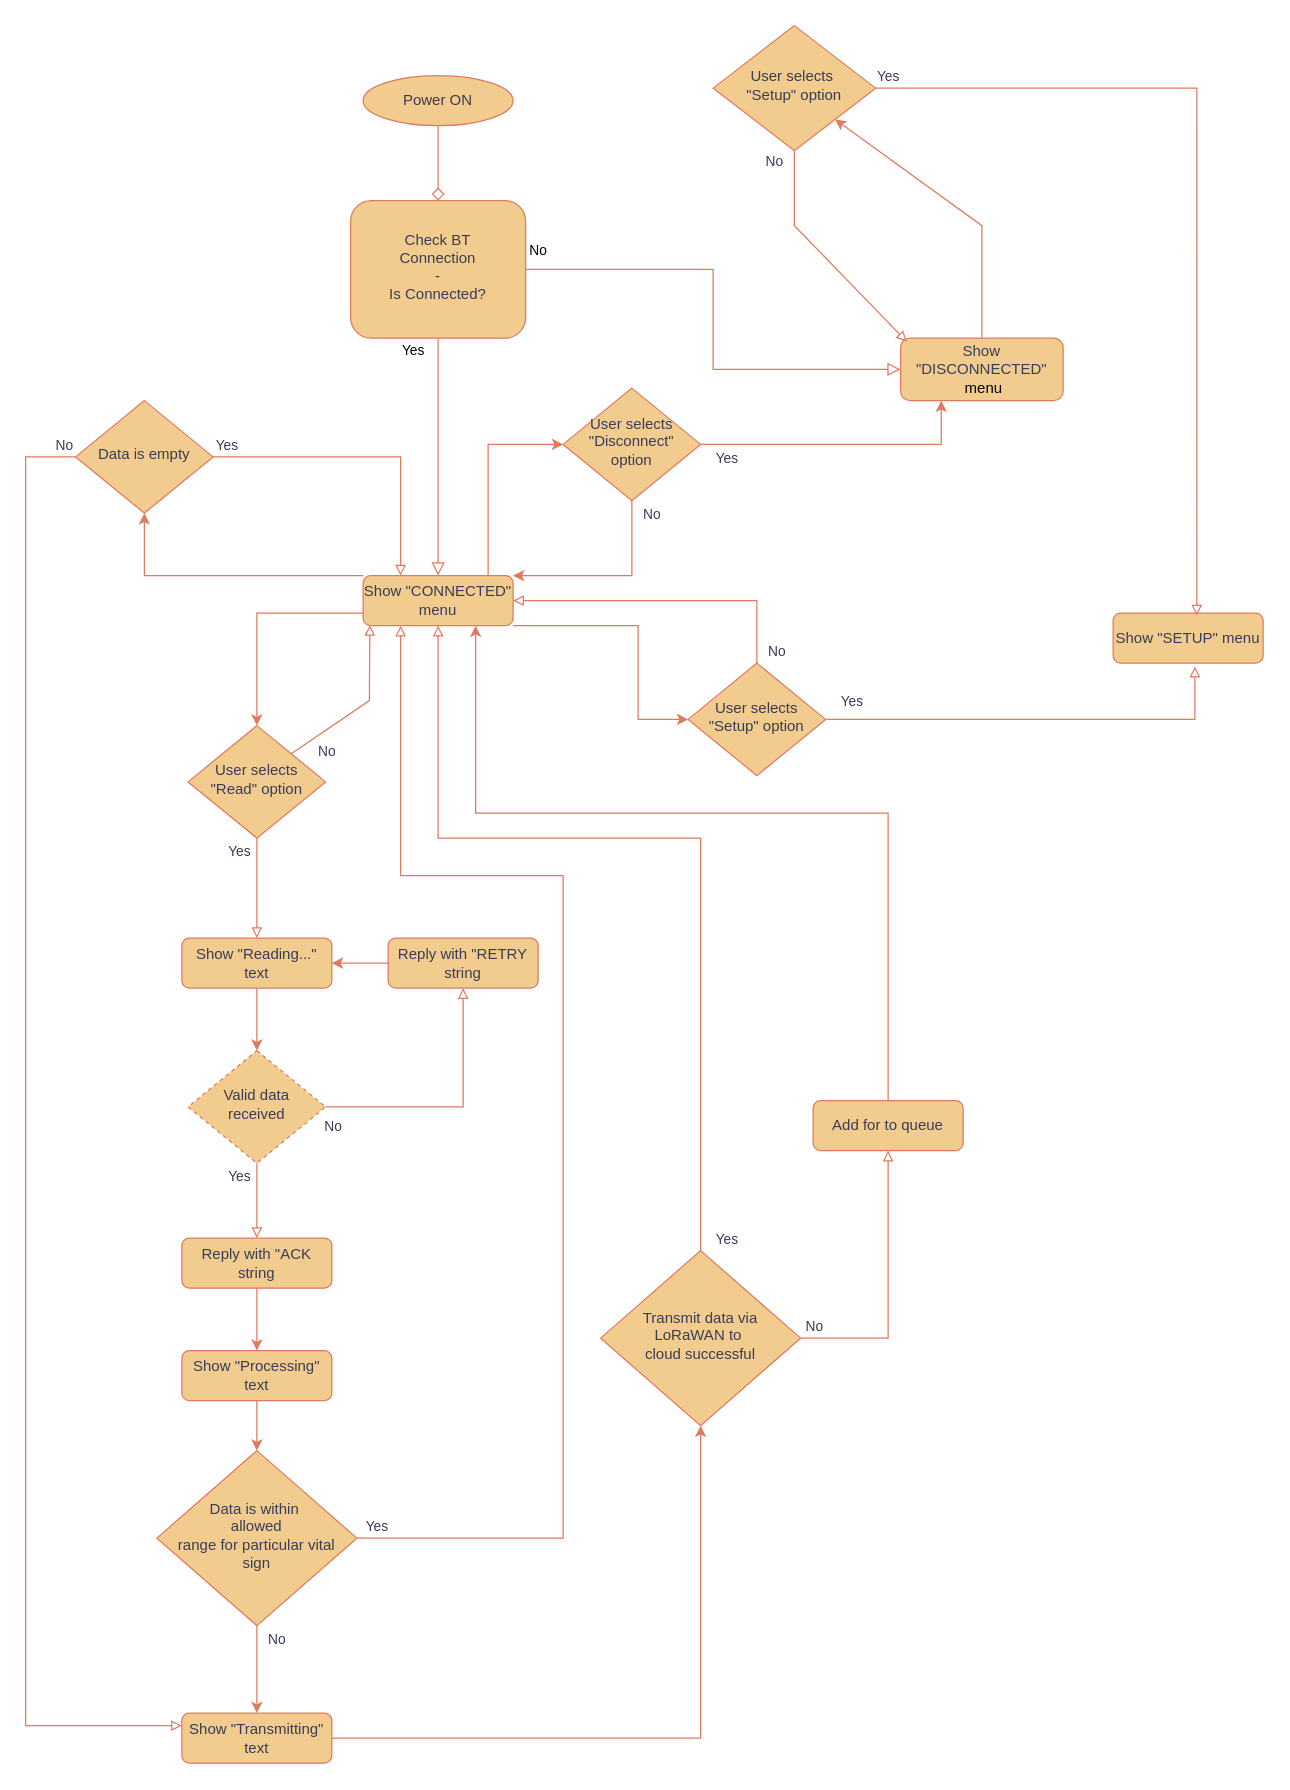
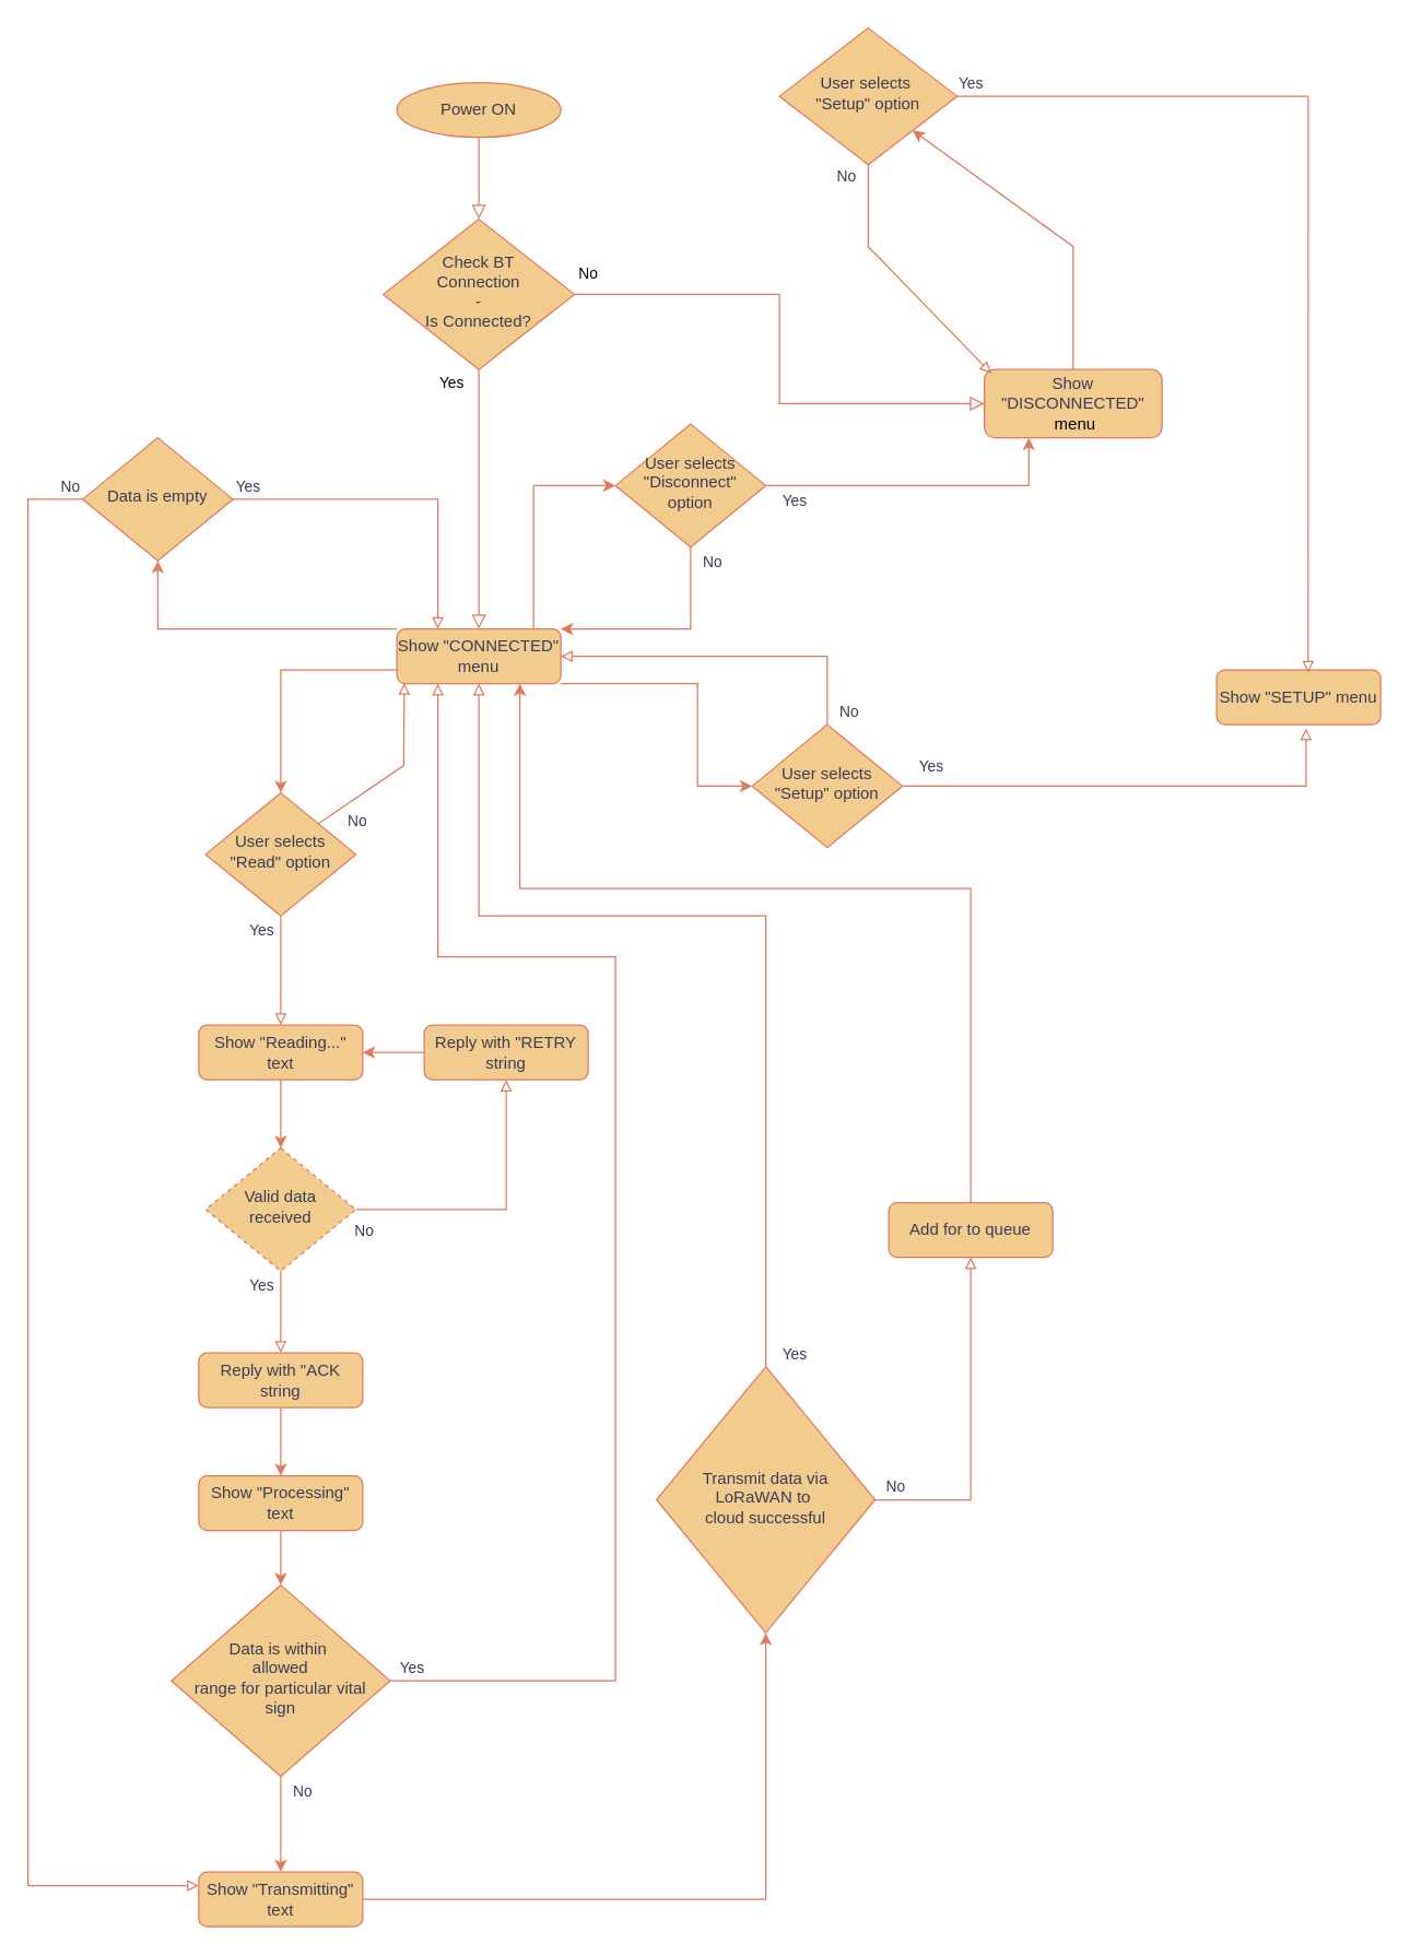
- <mxCell id="2" value="" style="rounded=0;html=1;jettySize=auto;orthogonalLoop=1;fontSize=11;endArrow=diamond;endFill=0;endSize=8;strokeWidth=1;shadow=0;labelBackgroundColor=none;edgeStyle=orthogonalEdgeStyle;strokeColor=#E07A5F;fontColor=default;" parent="1" source="3" target="6" edge="1"><mxGeometry relative="1" as="geometry" /></mxCell>
+ <mxCell id="2" value="" style="rounded=0;html=1;jettySize=auto;orthogonalLoop=1;fontSize=11;endArrow=block;endFill=0;endSize=8;strokeWidth=1;shadow=0;labelBackgroundColor=none;edgeStyle=orthogonalEdgeStyle;strokeColor=#E07A5F;fontColor=default;" parent="1" source="3" target="6" edge="1"><mxGeometry relative="1" as="geometry" /></mxCell>
- <mxCell id="6" value="Check BT&lt;div&gt;Connection&lt;/div&gt;&lt;div&gt;-&lt;/div&gt;&lt;div&gt;Is Connected?&lt;/div&gt;" style="whiteSpace=wrap;html=1;shadow=0;fontFamily=Helvetica;fontSize=12;align=center;strokeWidth=1;spacing=6;spacingTop=-4;labelBackgroundColor=none;fillColor=#F2CC8F;strokeColor=#E07A5F;fontColor=#393C56;rounded=1;" parent="1" vertex="1"><mxGeometry x="280" y="160" width="140" height="110" as="geometry" /></mxCell>
+ <mxCell id="6" value="Check BT&lt;div&gt;Connection&lt;/div&gt;&lt;div&gt;-&lt;/div&gt;&lt;div&gt;Is Connected?&lt;/div&gt;" style="rhombus;whiteSpace=wrap;html=1;shadow=0;fontFamily=Helvetica;fontSize=12;align=center;strokeWidth=1;spacing=6;spacingTop=-4;labelBackgroundColor=none;fillColor=#F2CC8F;strokeColor=#E07A5F;fontColor=#393C56;" parent="1" vertex="1"><mxGeometry x="280" y="160" width="140" height="110" as="geometry" /></mxCell>
- <mxCell id="58" value="Transmit data via&lt;div&gt;LoRaWAN to&amp;nbsp;&lt;/div&gt;&lt;div&gt;cloud successful&lt;/div&gt;" style="rhombus;whiteSpace=wrap;html=1;shadow=0;fontFamily=Helvetica;fontSize=12;align=center;strokeWidth=1;spacing=6;spacingTop=-4;labelBackgroundColor=none;fillColor=#F2CC8F;strokeColor=#E07A5F;fontColor=#393C56;" vertex="1" parent="1"><mxGeometry x="480" y="1000" width="160" height="140" as="geometry" /></mxCell>
+ <mxCell id="58" value="Transmit data via&lt;div&gt;LoRaWAN to&amp;nbsp;&lt;/div&gt;&lt;div&gt;cloud successful&lt;/div&gt;" style="rhombus;whiteSpace=wrap;html=1;shadow=0;fontFamily=Helvetica;fontSize=12;align=center;strokeWidth=1;spacing=6;spacingTop=-4;labelBackgroundColor=none;fillColor=#F2CC8F;strokeColor=#E07A5F;fontColor=#393C56;" vertex="1" parent="1"><mxGeometry x="480" y="1000" width="160" height="195" as="geometry" /></mxCell>
